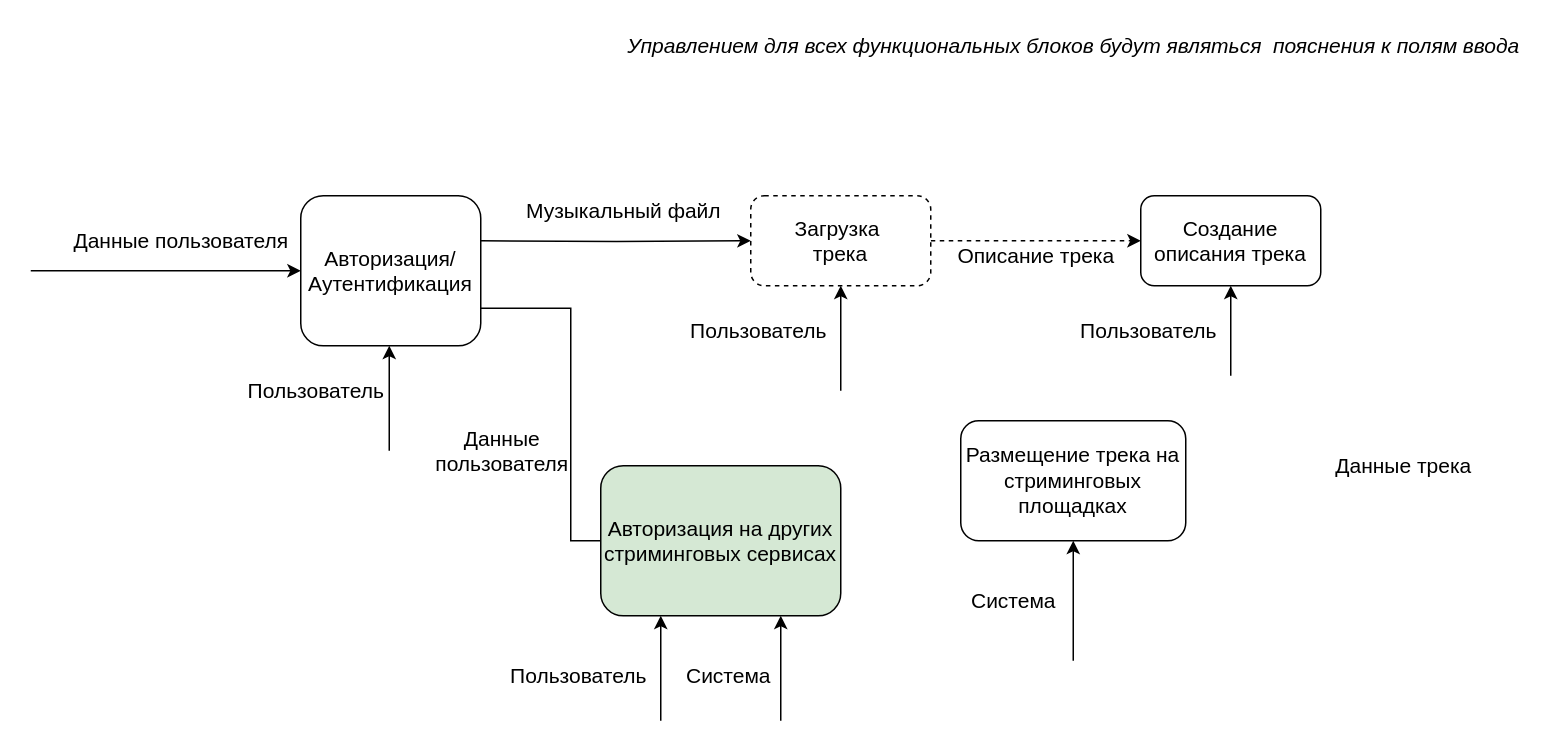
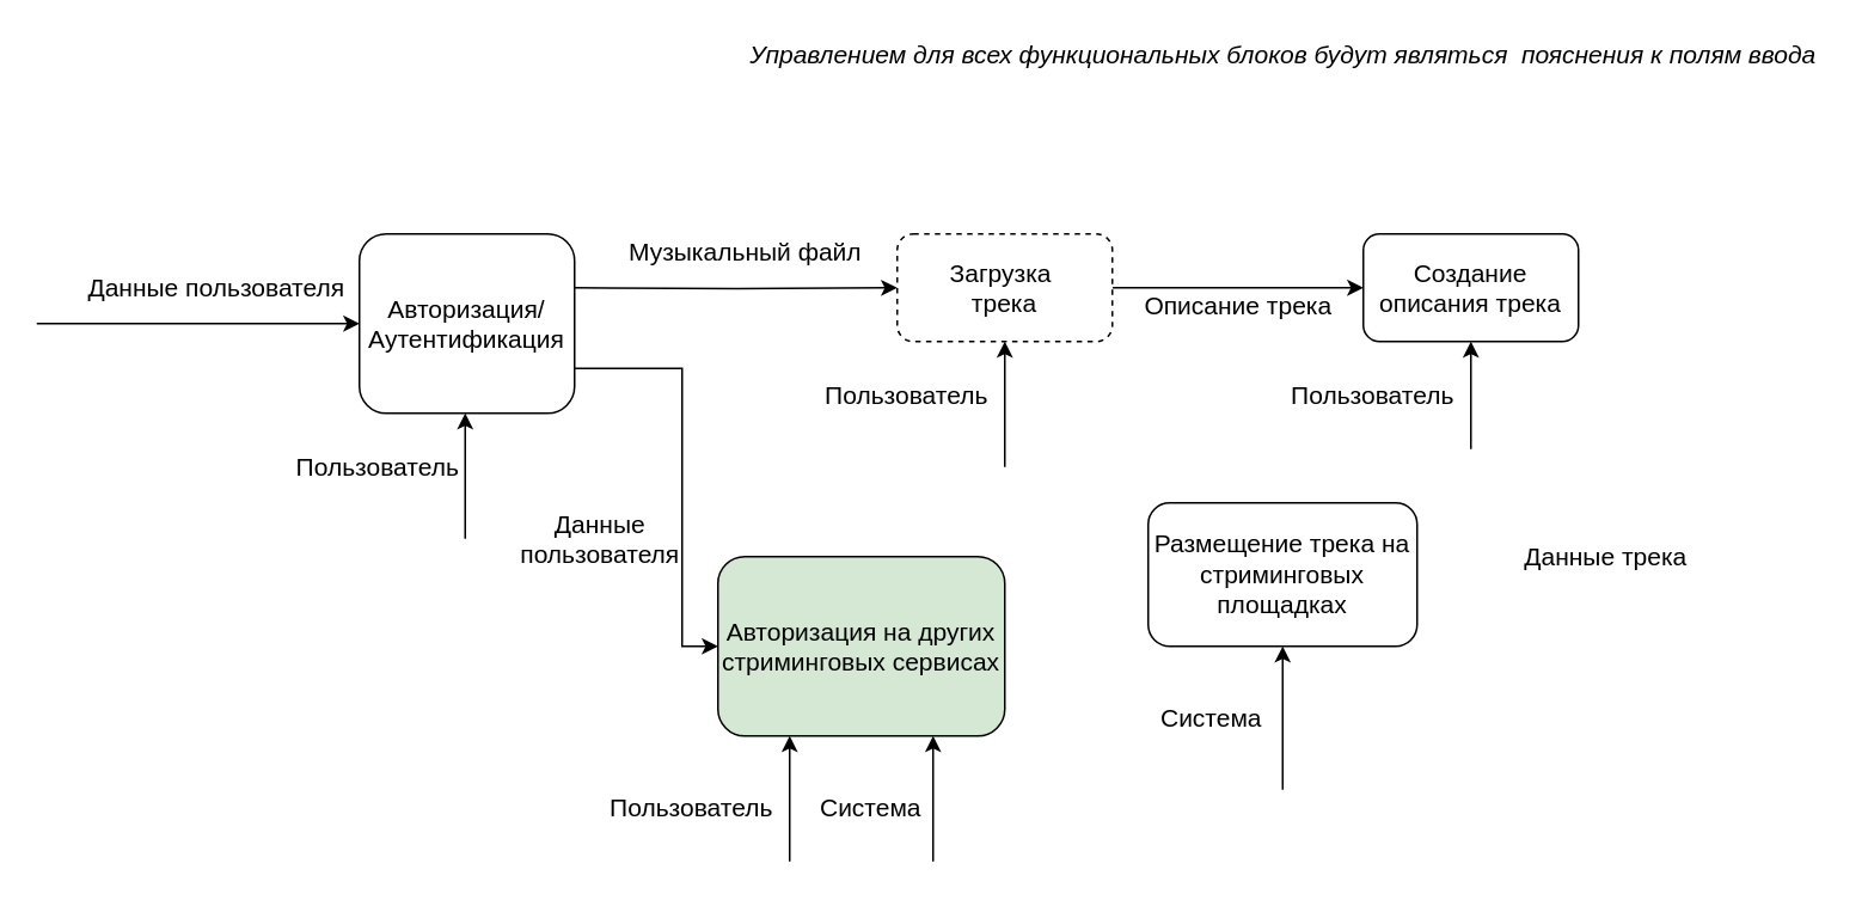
- <mxCell id="6" style="edgeStyle=orthogonalEdgeStyle;rounded=0;orthogonalLoop=1;jettySize=auto;html=1;exitX=1;exitY=0.5;exitDx=0;exitDy=0;entryX=0;entryY=0.5;entryDx=0;entryDy=0;fontSize=14;startArrow=none;startFill=0;endArrow=classic;endFill=1;dashed=1;" parent="1" source="8" target="15" edge="1"><mxGeometry relative="1" as="geometry" /></mxCell>
+ <mxCell id="6" style="edgeStyle=orthogonalEdgeStyle;rounded=0;orthogonalLoop=1;jettySize=auto;html=1;exitX=1;exitY=0.5;exitDx=0;exitDy=0;entryX=0;entryY=0.5;entryDx=0;entryDy=0;fontSize=14;startArrow=none;startFill=0;endArrow=classic;endFill=1;" parent="1" source="8" target="15" edge="1"><mxGeometry relative="1" as="geometry" /></mxCell>
- <mxCell id="19" value="Данные трека" style="text;html=1;align=center;verticalAlign=middle;resizable=0;points=[];autosize=1;strokeColor=none;fillColor=none;fontSize=14;" parent="1" vertex="1"><mxGeometry x="880" y="300" width="110" height="20" as="geometry" /></mxCell>
+ <mxCell id="19" value="Данные трека" style="text;html=1;align=center;verticalAlign=middle;resizable=0;points=[];autosize=1;strokeColor=none;fillColor=none;fontSize=14;" parent="1" vertex="1"><mxGeometry x="840" y="300" width="110" height="20" as="geometry" /></mxCell>
- <mxCell id="3" style="edgeStyle=orthogonalEdgeStyle;rounded=0;orthogonalLoop=1;jettySize=auto;html=1;exitX=1;exitY=0.75;exitDx=0;exitDy=0;entryX=0;entryY=0.5;entryDx=0;entryDy=0;fontSize=14;startArrow=none;startFill=0;endArrow=none;endFill=1;" parent="1" source="5" target="11" edge="1"><mxGeometry relative="1" as="geometry"><Array as="points"><mxPoint x="380" y="205" /><mxPoint x="380" y="360" /></Array></mxGeometry></mxCell>
+ <mxCell id="3" style="edgeStyle=orthogonalEdgeStyle;rounded=0;orthogonalLoop=1;jettySize=auto;html=1;exitX=1;exitY=0.75;exitDx=0;exitDy=0;entryX=0;entryY=0.5;entryDx=0;entryDy=0;fontSize=14;startArrow=none;startFill=0;endArrow=classic;endFill=1;" parent="1" source="5" target="11" edge="1"><mxGeometry relative="1" as="geometry"><Array as="points"><mxPoint x="380" y="205" /><mxPoint x="380" y="360" /></Array></mxGeometry></mxCell>
